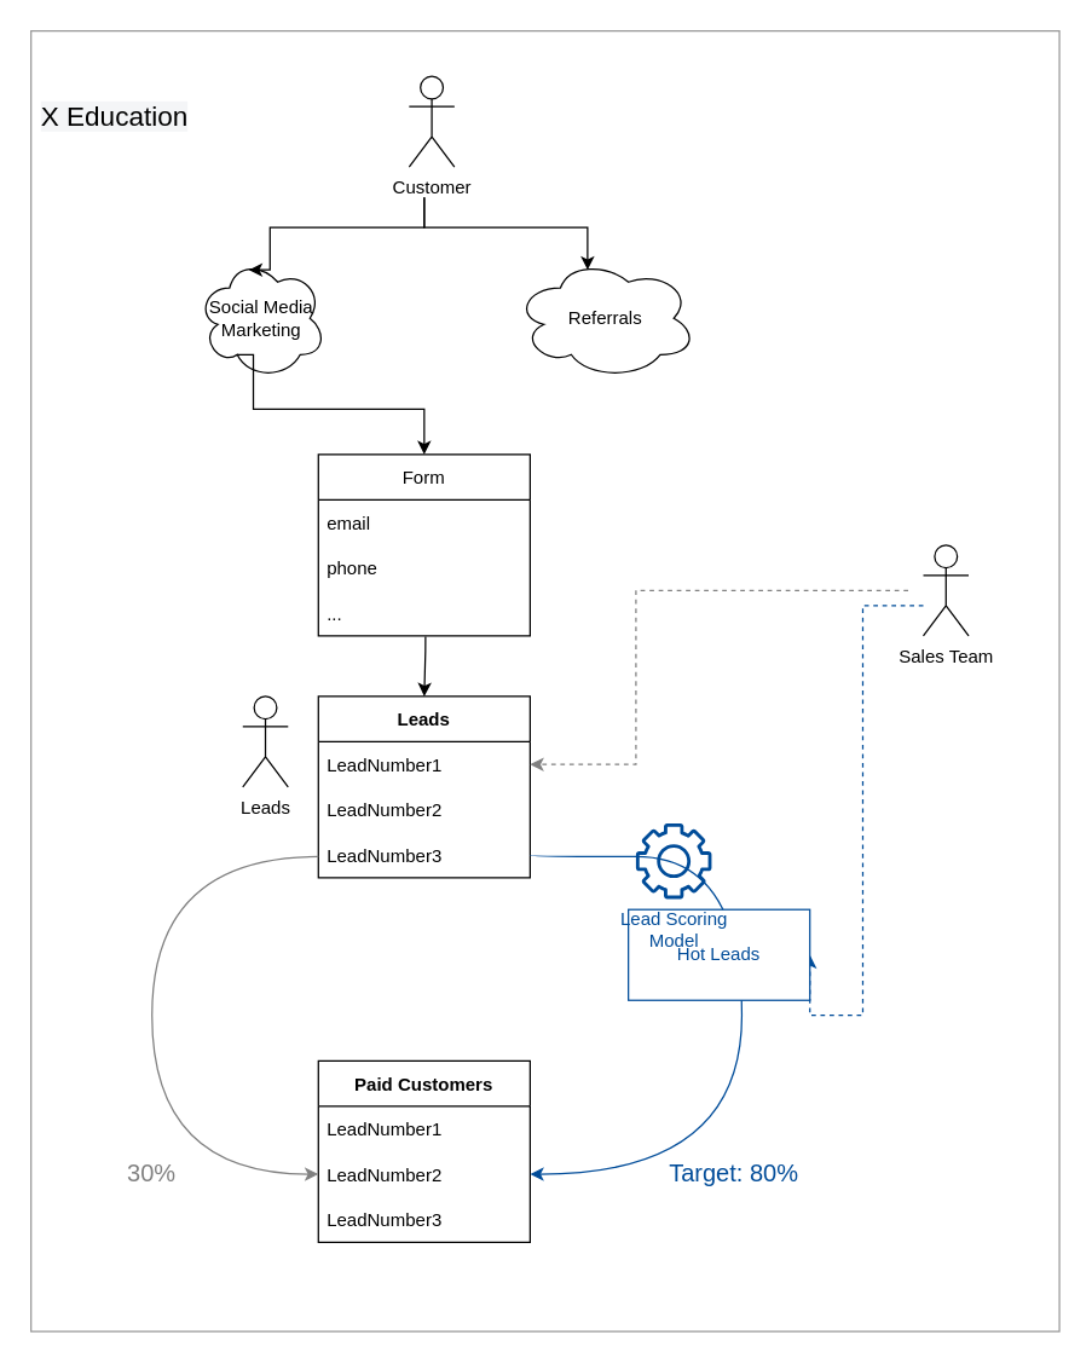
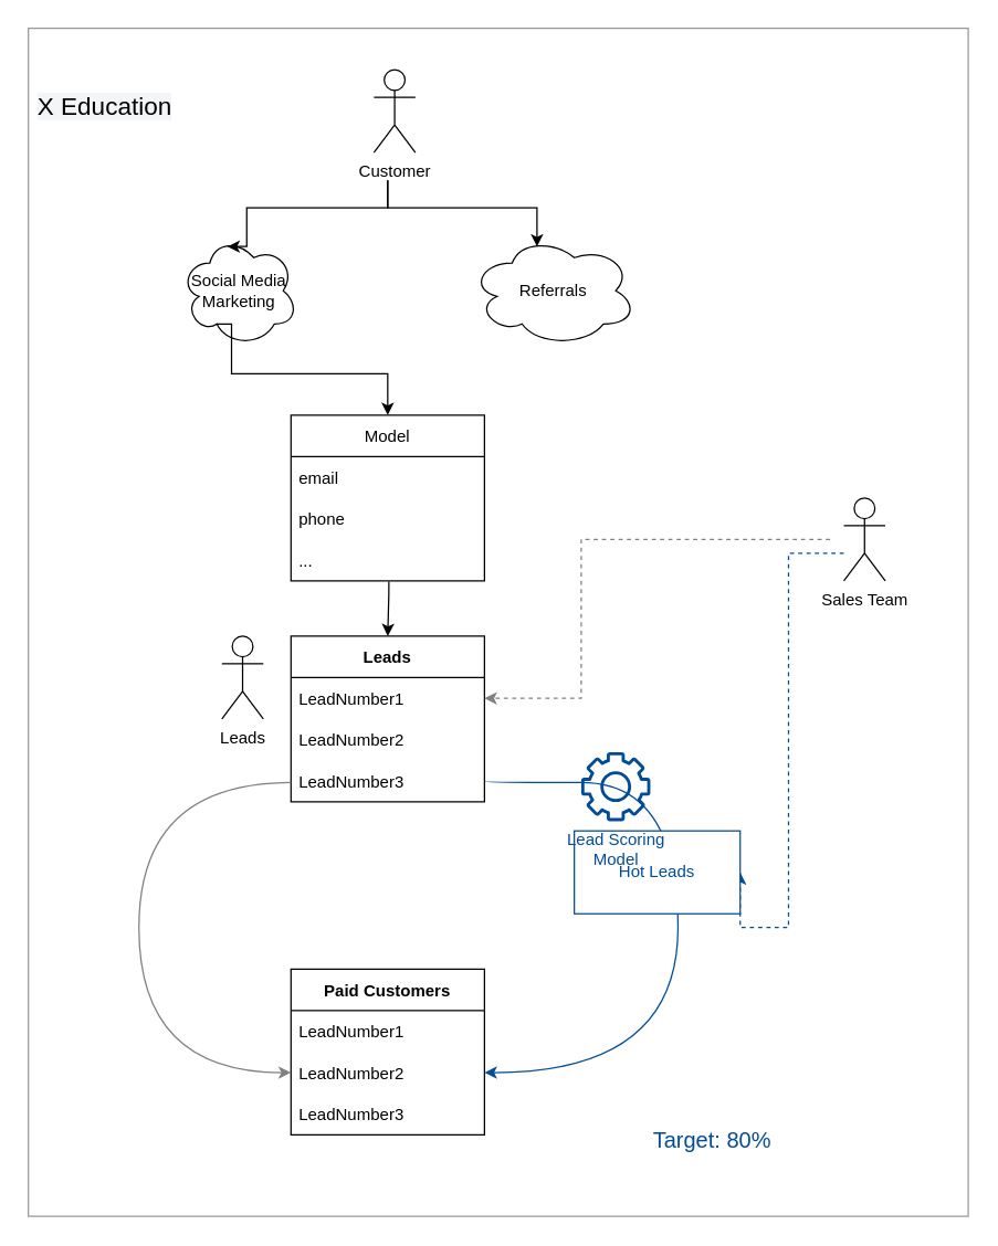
- <mxCell id="6" value="Form" style="swimlane;fontStyle=0;childLayout=stackLayout;horizontal=1;startSize=30;horizontalStack=0;resizeParent=1;resizeParentMax=0;resizeLast=0;collapsible=1;marginBottom=0;" vertex="1" parent="1"><mxGeometry x="210" y="300" width="140" height="120" as="geometry" /></mxCell>
+ <mxCell id="6" value="Model" style="swimlane;fontStyle=0;childLayout=stackLayout;horizontal=1;startSize=30;horizontalStack=0;resizeParent=1;resizeParentMax=0;resizeLast=0;collapsible=1;marginBottom=0;" vertex="1" parent="1"><mxGeometry x="210" y="300" width="140" height="120" as="geometry" /></mxCell>
- <mxCell id="25" value="30%" style="text;html=1;strokeColor=none;fillColor=none;align=center;verticalAlign=middle;whiteSpace=wrap;rounded=0;fontSize=16;fontColor=#808080;" vertex="1" parent="1"><mxGeometry x="70" y="760" width="60" height="30" as="geometry" /></mxCell>
- <mxCell id="26" value="Target: 80%" style="text;html=1;strokeColor=none;fillColor=none;align=center;verticalAlign=middle;whiteSpace=wrap;rounded=0;fontSize=16;fontColor=#004C99;" vertex="1" parent="1"><mxGeometry x="440" y="760" width="90" height="30" as="geometry" /></mxCell>
+ <mxCell id="26" value="Target: 80%" style="text;html=1;strokeColor=none;fillColor=none;align=center;verticalAlign=middle;whiteSpace=wrap;rounded=0;fontSize=16;fontColor=#004C99;" vertex="1" parent="1"><mxGeometry x="470" y="810" width="90" height="30" as="geometry" /></mxCell>
